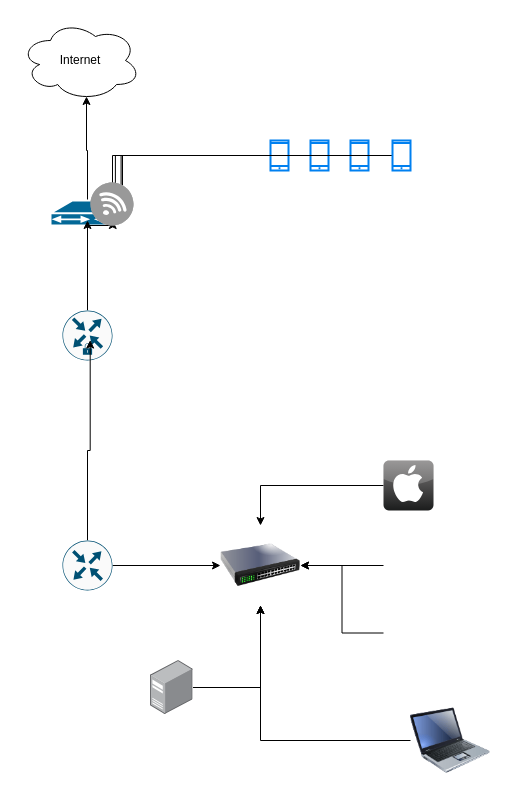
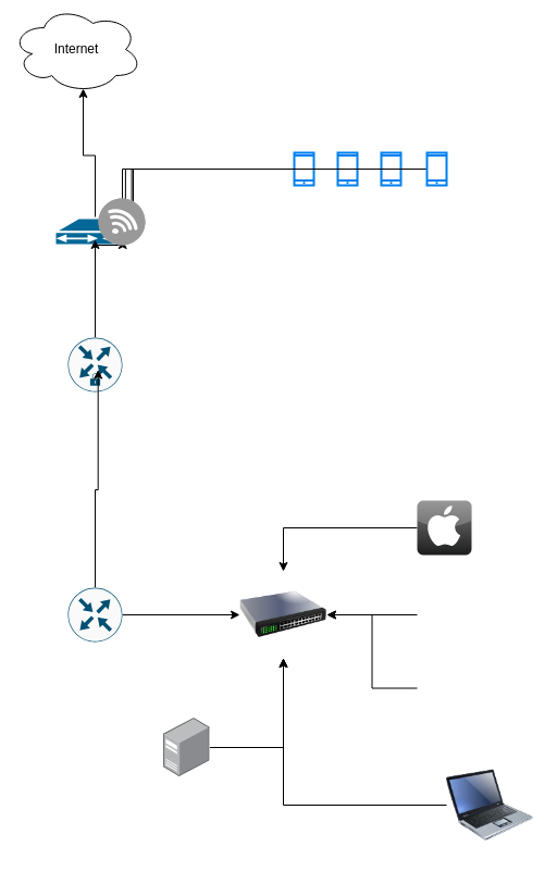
- <mxCell id="2" value="Internet" style="ellipse;shape=cloud;whiteSpace=wrap;html=1;" vertex="1" parent="1"><mxGeometry x="20" y="20" width="120" height="80" as="geometry" /></mxCell>
+ <mxCell id="2" value="Internet" style="ellipse;shape=cloud;whiteSpace=wrap;html=1;" vertex="1" parent="1"><mxGeometry x="10" y="5" width="120" height="80" as="geometry" /></mxCell>
